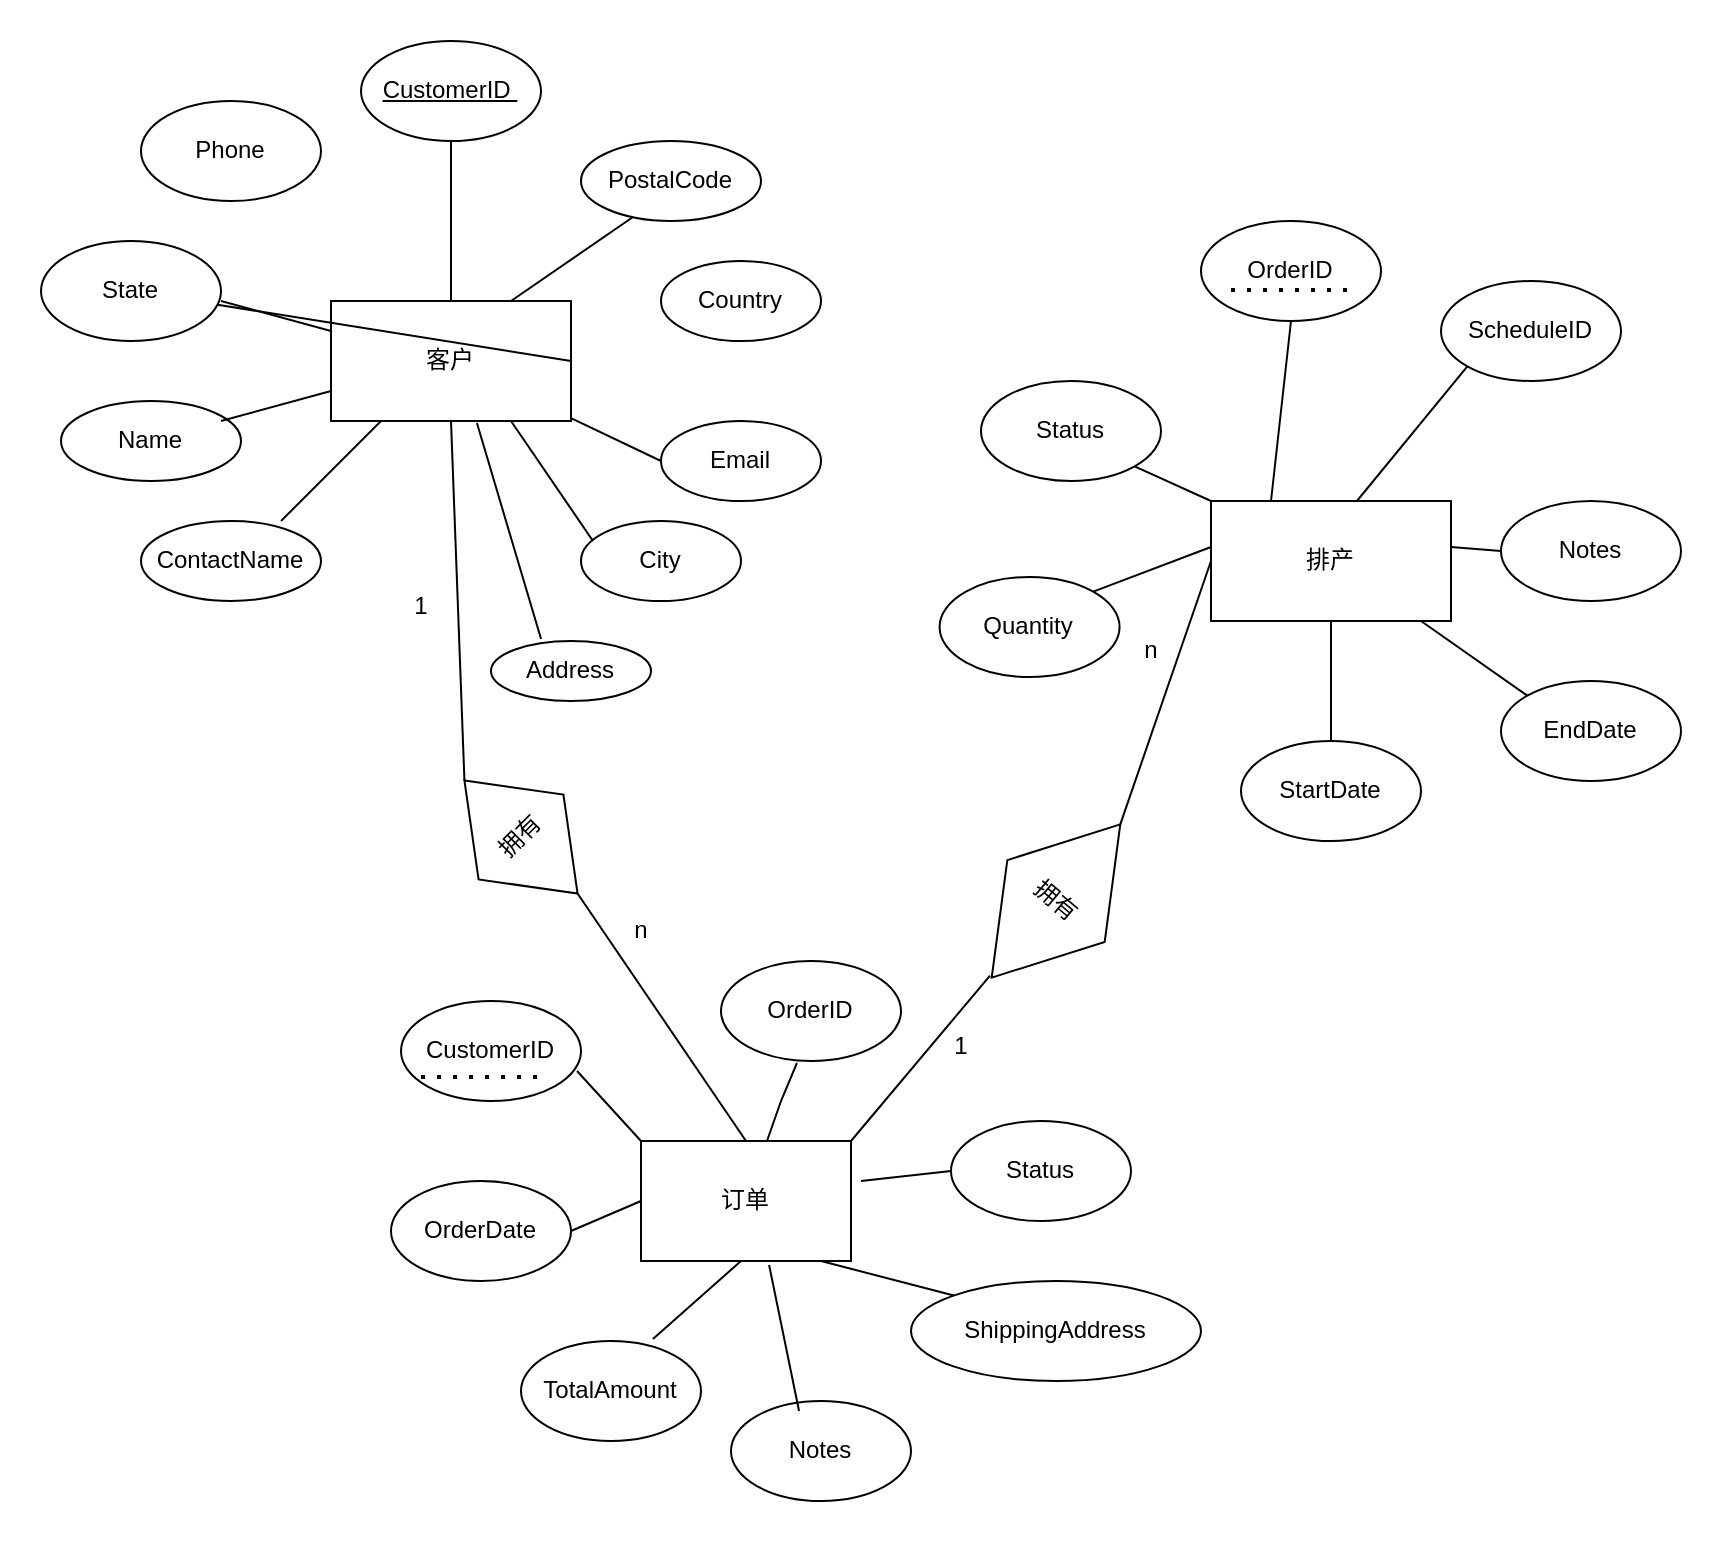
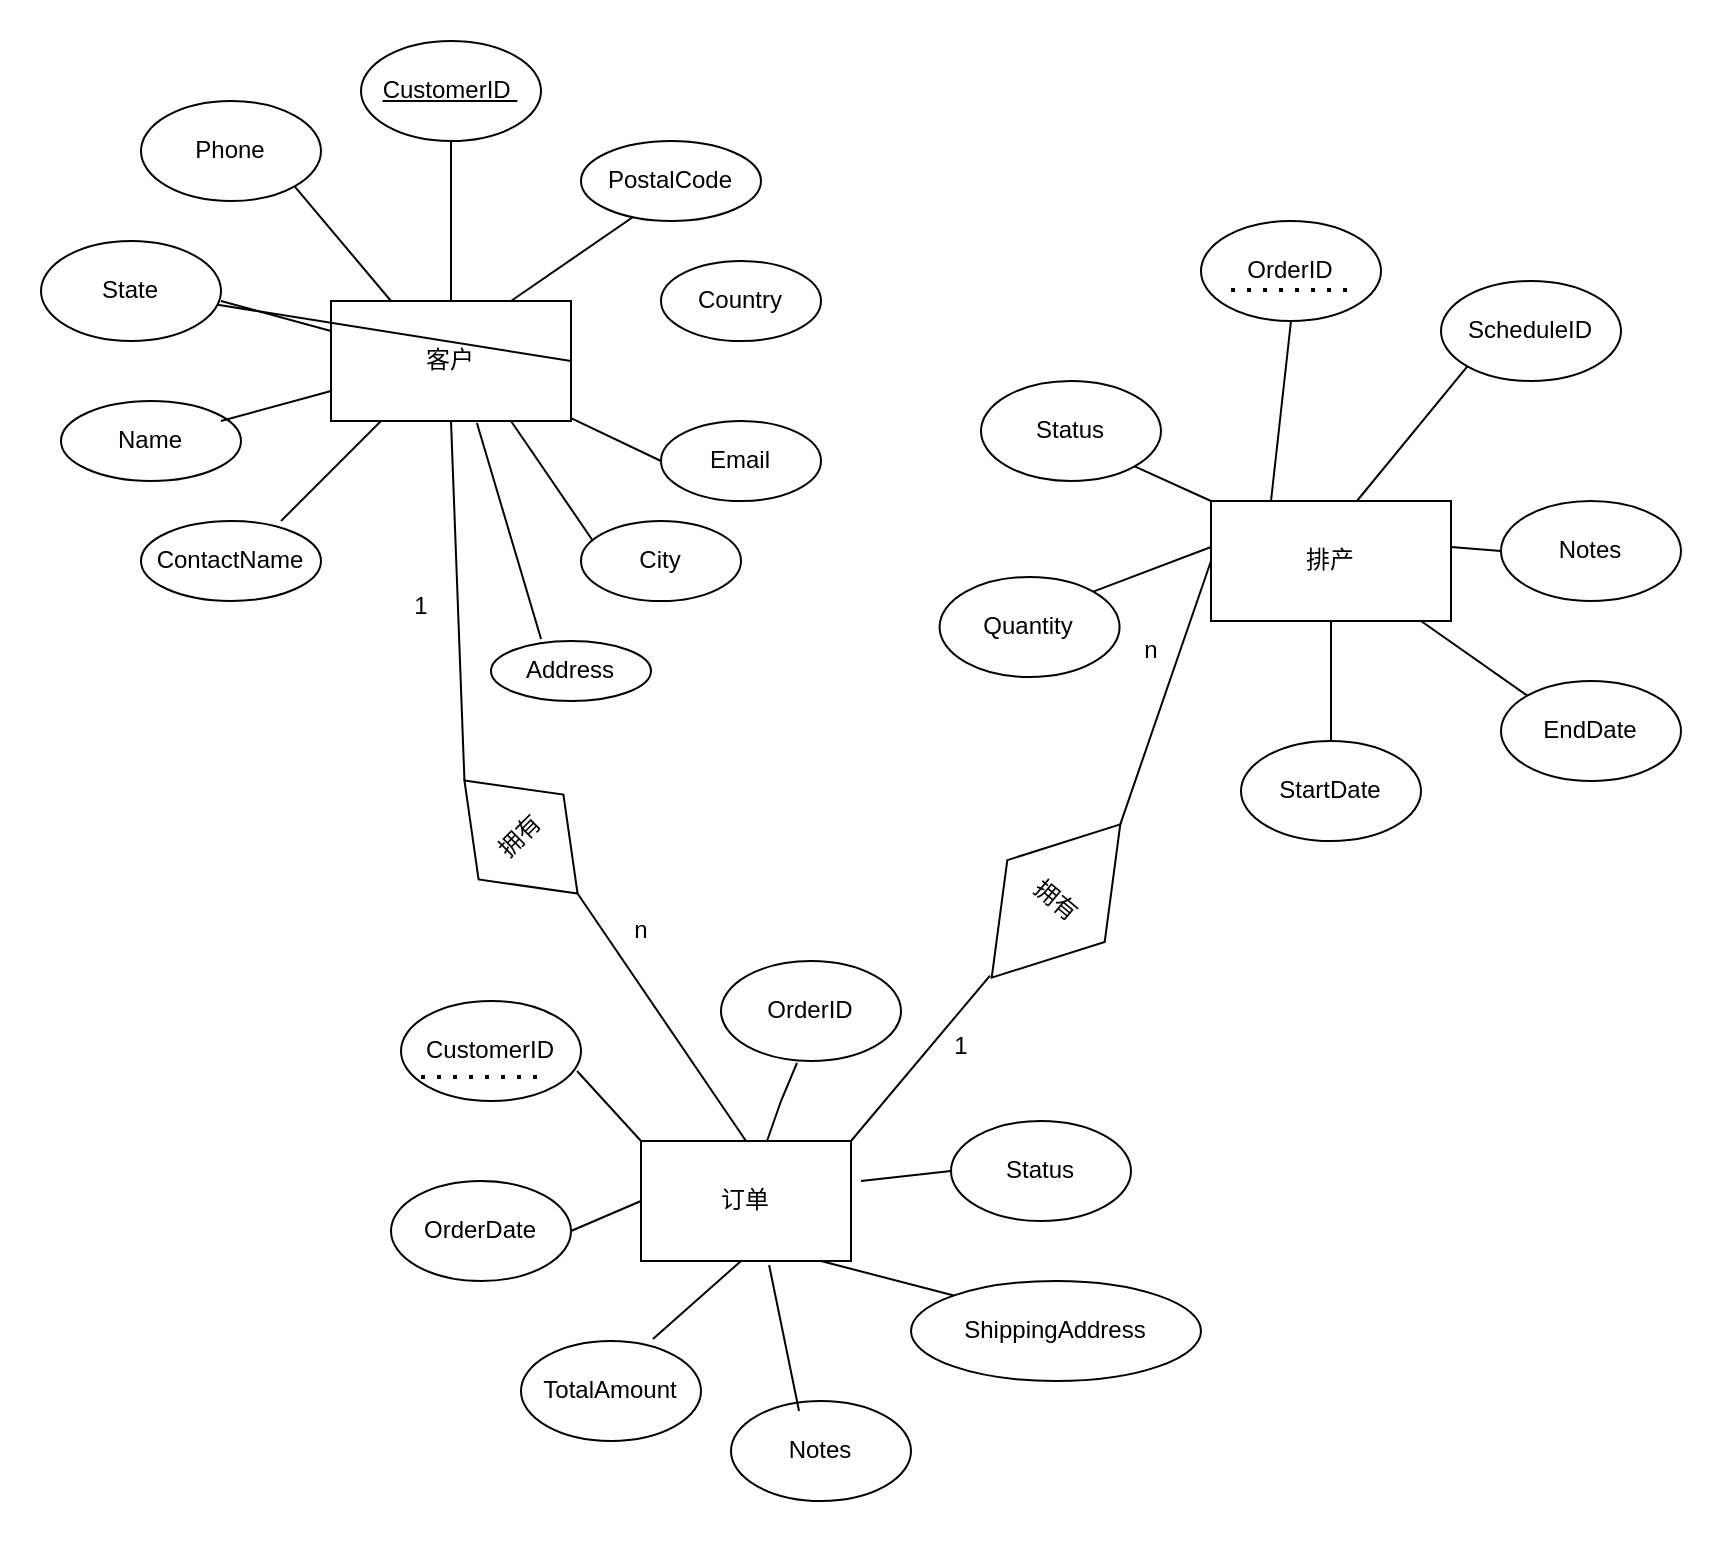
+ <mxCell id="43" value="" style="endArrow=none;html=1;rounded=0;exitX=1;exitY=1;exitDx=0;exitDy=0;entryX=0.25;entryY=0;entryDx=0;entryDy=0;" edge="1" parent="1" source="6" target="2"><mxGeometry width="50" height="50" relative="1" as="geometry"><mxPoint x="180" y="130" as="sourcePoint" /><mxPoint x="230" y="80" as="targetPoint" /></mxGeometry></mxCell>
